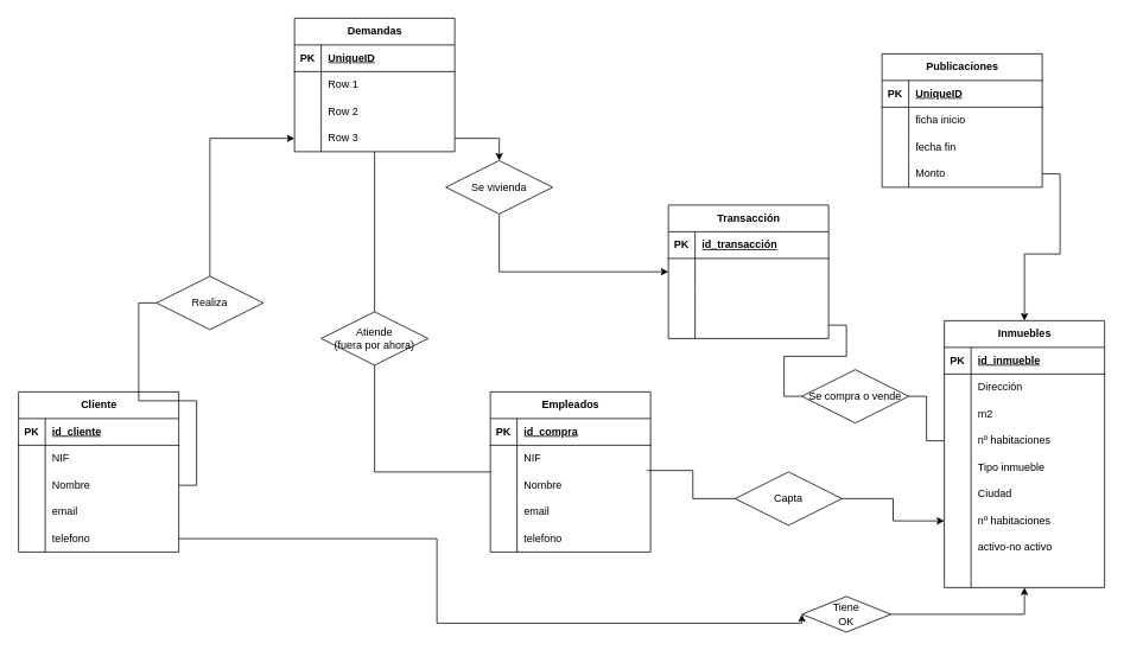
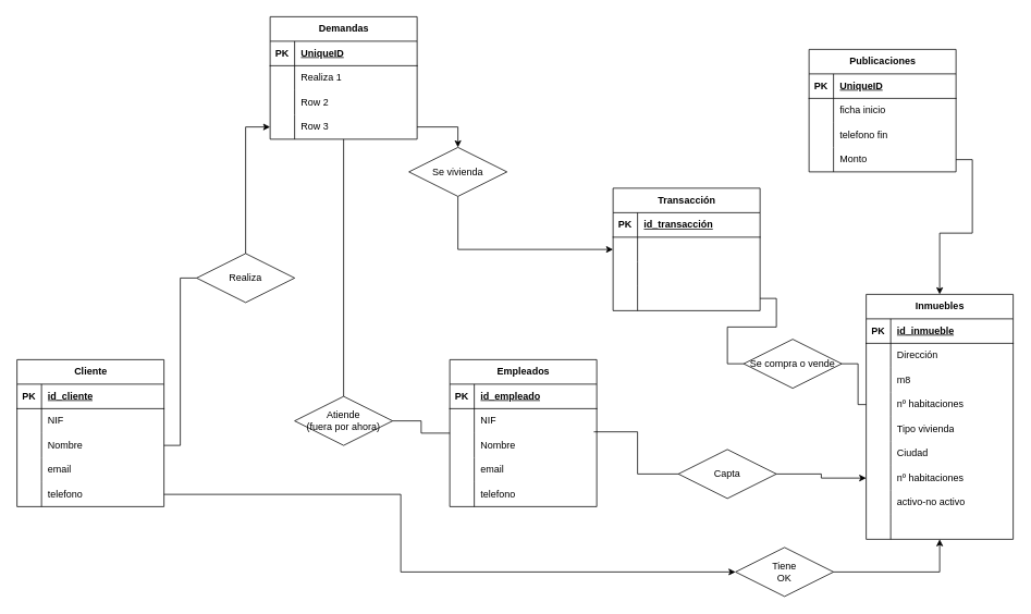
- <mxCell id="92" value="Row 1" style="shape=partialRectangle;connectable=0;fillColor=none;top=0;left=0;bottom=0;right=0;align=left;spacingLeft=6;overflow=hidden;whiteSpace=wrap;html=1;" vertex="1" parent="90"><mxGeometry x="30" width="150" height="30" as="geometry"><mxRectangle width="150" height="30" as="alternateBounds" /></mxGeometry></mxCell>
+ <mxCell id="92" value="Realiza 1" style="shape=partialRectangle;connectable=0;fillColor=none;top=0;left=0;bottom=0;right=0;align=left;spacingLeft=6;overflow=hidden;whiteSpace=wrap;html=1;" vertex="1" parent="90"><mxGeometry x="30" width="150" height="30" as="geometry"><mxRectangle width="150" height="30" as="alternateBounds" /></mxGeometry></mxCell>
- <mxCell id="114" value="fecha fin" style="shape=partialRectangle;connectable=0;fillColor=none;top=0;left=0;bottom=0;right=0;align=left;spacingLeft=6;overflow=hidden;whiteSpace=wrap;html=1;" vertex="1" parent="112"><mxGeometry x="30" width="150" height="30" as="geometry"><mxRectangle width="150" height="30" as="alternateBounds" /></mxGeometry></mxCell>
+ <mxCell id="114" value="telefono fin" style="shape=partialRectangle;connectable=0;fillColor=none;top=0;left=0;bottom=0;right=0;align=left;spacingLeft=6;overflow=hidden;whiteSpace=wrap;html=1;" vertex="1" parent="112"><mxGeometry x="30" width="150" height="30" as="geometry"><mxRectangle width="150" height="30" as="alternateBounds" /></mxGeometry></mxCell>
- <mxCell id="100" value="Realiza" style="shape=rhombus;perimeter=rhombusPerimeter;whiteSpace=wrap;html=1;align=center;strokeColor=default;verticalAlign=middle;fontFamily=Helvetica;fontSize=12;fontColor=default;startSize=30;fillColor=default;" parent="1" vertex="1"><mxGeometry x="175" y="310" width="120" height="60" as="geometry" /></mxCell>
+ <mxCell id="100" value="Realiza" style="shape=rhombus;perimeter=rhombusPerimeter;whiteSpace=wrap;html=1;align=center;strokeColor=default;verticalAlign=middle;fontFamily=Helvetica;fontSize=12;fontColor=default;startSize=30;fillColor=default;" parent="1" vertex="1"><mxGeometry x="240" y="310" width="120" height="60" as="geometry" /></mxCell>
- <mxCell id="104" value="&lt;div&gt;Atiende&lt;/div&gt;&lt;div&gt;(fuera por ahora)&lt;br&gt;&lt;/div&gt;" style="shape=rhombus;perimeter=rhombusPerimeter;whiteSpace=wrap;html=1;align=center;" vertex="1" parent="1"><mxGeometry x="360" y="350" width="120" height="60" as="geometry" /></mxCell>
+ <mxCell id="104" value="&lt;div&gt;Atiende&lt;/div&gt;&lt;div&gt;(fuera por ahora)&lt;br&gt;&lt;/div&gt;" style="shape=rhombus;perimeter=rhombusPerimeter;whiteSpace=wrap;html=1;align=center;" vertex="1" parent="1"><mxGeometry x="360" y="485" width="120" height="60" as="geometry" /></mxCell>
- <mxCell id="78" value="Se compra o vende" style="shape=rhombus;perimeter=rhombusPerimeter;whiteSpace=wrap;html=1;align=center;strokeColor=default;verticalAlign=middle;fontFamily=Helvetica;fontSize=12;fontColor=default;startSize=30;fillColor=default;" parent="1" vertex="1"><mxGeometry x="900" y="415" width="120" height="60" as="geometry" /></mxCell>
+ <mxCell id="78" value="Se compra o vende" style="shape=rhombus;perimeter=rhombusPerimeter;whiteSpace=wrap;html=1;align=center;strokeColor=default;verticalAlign=middle;fontFamily=Helvetica;fontSize=12;fontColor=default;startSize=30;fillColor=default;" parent="1" vertex="1"><mxGeometry x="910" y="415" width="120" height="60" as="geometry" /></mxCell>
- <mxCell id="27" value="m2" style="shape=partialRectangle;connectable=0;fillColor=none;top=0;left=0;bottom=0;right=0;align=left;spacingLeft=6;overflow=hidden;whiteSpace=wrap;html=1;" parent="25" vertex="1"><mxGeometry x="30" width="150" height="30" as="geometry"><mxRectangle width="150" height="30" as="alternateBounds" /></mxGeometry></mxCell>
+ <mxCell id="27" value="m8" style="shape=partialRectangle;connectable=0;fillColor=none;top=0;left=0;bottom=0;right=0;align=left;spacingLeft=6;overflow=hidden;whiteSpace=wrap;html=1;" parent="25" vertex="1"><mxGeometry x="30" width="150" height="30" as="geometry"><mxRectangle width="150" height="30" as="alternateBounds" /></mxGeometry></mxCell>
- <mxCell id="50" value="id_compra" style="shape=partialRectangle;connectable=0;fillColor=none;top=0;left=0;bottom=0;right=0;align=left;spacingLeft=6;fontStyle=5;overflow=hidden;whiteSpace=wrap;html=1;" parent="48" vertex="1"><mxGeometry x="30" width="150" height="30" as="geometry"><mxRectangle width="150" height="30" as="alternateBounds" /></mxGeometry></mxCell>
+ <mxCell id="50" value="id_empleado" style="shape=partialRectangle;connectable=0;fillColor=none;top=0;left=0;bottom=0;right=0;align=left;spacingLeft=6;fontStyle=5;overflow=hidden;whiteSpace=wrap;html=1;" parent="48" vertex="1"><mxGeometry x="30" width="150" height="30" as="geometry"><mxRectangle width="150" height="30" as="alternateBounds" /></mxGeometry></mxCell>
- <mxCell id="33" value="Tipo inmueble" style="shape=partialRectangle;connectable=0;fillColor=none;top=0;left=0;bottom=0;right=0;align=left;spacingLeft=6;overflow=hidden;whiteSpace=wrap;html=1;" parent="31" vertex="1"><mxGeometry x="30" width="150" height="30" as="geometry"><mxRectangle width="150" height="30" as="alternateBounds" /></mxGeometry></mxCell>
+ <mxCell id="33" value="Tipo vivienda" style="shape=partialRectangle;connectable=0;fillColor=none;top=0;left=0;bottom=0;right=0;align=left;spacingLeft=6;overflow=hidden;whiteSpace=wrap;html=1;" parent="31" vertex="1"><mxGeometry x="30" width="150" height="30" as="geometry"><mxRectangle width="150" height="30" as="alternateBounds" /></mxGeometry></mxCell>
- <mxCell id="84" value="Capta" style="shape=rhombus;perimeter=rhombusPerimeter;whiteSpace=wrap;html=1;align=center;strokeColor=default;verticalAlign=middle;fontFamily=Helvetica;fontSize=12;fontColor=default;startSize=30;fillColor=default;" parent="1" vertex="1"><mxGeometry x="825" y="530" width="120" height="60" as="geometry" /></mxCell>
+ <mxCell id="84" value="Capta" style="shape=rhombus;perimeter=rhombusPerimeter;whiteSpace=wrap;html=1;align=center;strokeColor=default;verticalAlign=middle;fontFamily=Helvetica;fontSize=12;fontColor=default;startSize=30;fillColor=default;" parent="1" vertex="1"><mxGeometry x="830" y="550" width="120" height="60" as="geometry" /></mxCell>
- <mxCell id="82" value="&lt;div&gt;Tiene&lt;/div&gt;&lt;div&gt;OK&lt;br&gt;&lt;/div&gt;" style="shape=rhombus;perimeter=rhombusPerimeter;whiteSpace=wrap;html=1;align=center;strokeColor=default;verticalAlign=middle;fontFamily=Helvetica;fontSize=12;fontColor=default;startSize=30;fillColor=default;" parent="1" vertex="1"><mxGeometry x="900" y="670" width="100" height="40" as="geometry" /></mxCell>
+ <mxCell id="82" value="&lt;div&gt;Tiene&lt;/div&gt;&lt;div&gt;OK&lt;br&gt;&lt;/div&gt;" style="shape=rhombus;perimeter=rhombusPerimeter;whiteSpace=wrap;html=1;align=center;strokeColor=default;verticalAlign=middle;fontFamily=Helvetica;fontSize=12;fontColor=default;startSize=30;fillColor=default;" parent="1" vertex="1"><mxGeometry x="900" y="670" width="120" height="60" as="geometry" /></mxCell>
